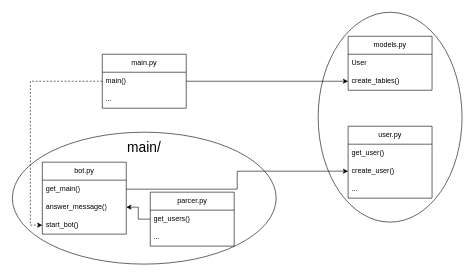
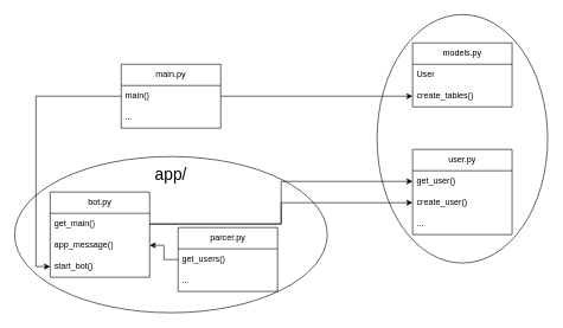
- <mxCell id="22" style="edgeStyle=orthogonalEdgeStyle;rounded=0;orthogonalLoop=1;jettySize=auto;html=1;entryX=0;entryY=0.5;entryDx=0;entryDy=0;dashed=1;" edge="1" parent="1" source="5" target="17"><mxGeometry relative="1" as="geometry" /></mxCell>
+ <mxCell id="22" style="edgeStyle=orthogonalEdgeStyle;rounded=0;orthogonalLoop=1;jettySize=auto;html=1;entryX=0;entryY=0.5;entryDx=0;entryDy=0;" edge="1" parent="1" source="5" target="17"><mxGeometry relative="1" as="geometry" /></mxCell>
- <mxCell id="21" value="&lt;font style=&quot;font-size: 23px;&quot;&gt;main/&lt;/font&gt;" style="text;html=1;align=center;verticalAlign=middle;whiteSpace=wrap;rounded=0;" vertex="1" parent="1"><mxGeometry x="170" y="210" width="140" height="70" as="geometry" /></mxCell>
+ <mxCell id="21" value="&lt;font style=&quot;font-size: 23px;&quot;&gt;app/&lt;/font&gt;" style="text;html=1;align=center;verticalAlign=middle;whiteSpace=wrap;rounded=0;" vertex="1" parent="1"><mxGeometry x="170" y="210" width="140" height="70" as="geometry" /></mxCell>
+ <mxCell id="25" style="edgeStyle=orthogonalEdgeStyle;rounded=0;orthogonalLoop=1;jettySize=auto;html=1;" edge="1" parent="1" source="15" target="8"><mxGeometry relative="1" as="geometry" /></mxCell>
- <mxCell id="16" value="answer_message()" style="text;strokeColor=none;fillColor=none;align=left;verticalAlign=middle;spacingLeft=4;spacingRight=4;overflow=hidden;points=[[0,0.5],[1,0.5]];portConstraint=eastwest;rotatable=0;whiteSpace=wrap;html=1;" vertex="1" parent="14"><mxGeometry y="60" width="140" height="30" as="geometry" /></mxCell>
+ <mxCell id="16" value="app_message()" style="text;strokeColor=none;fillColor=none;align=left;verticalAlign=middle;spacingLeft=4;spacingRight=4;overflow=hidden;points=[[0,0.5],[1,0.5]];portConstraint=eastwest;rotatable=0;whiteSpace=wrap;html=1;" vertex="1" parent="14"><mxGeometry y="60" width="140" height="30" as="geometry" /></mxCell>
